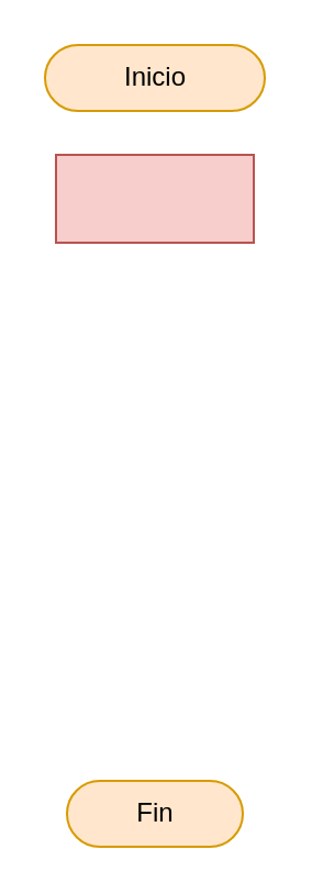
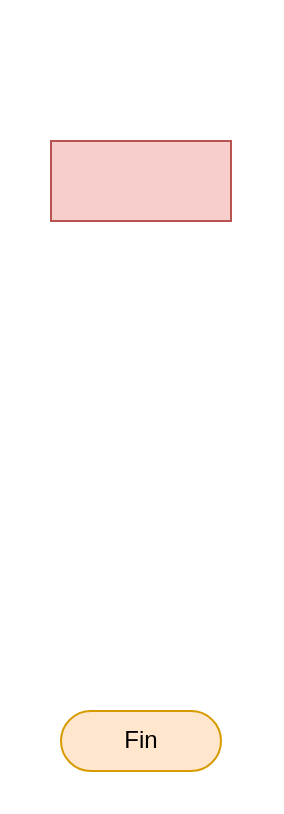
- <mxCell id="3" value="Inicio" style="html=1;dashed=0;whitespace=wrap;shape=mxgraph.dfd.start;fillColor=#ffe6cc;strokeColor=#d79b00;" vertex="1" parent="1"><mxGeometry x="20" width="100" height="30" as="geometry" y="20" /></mxCell>
